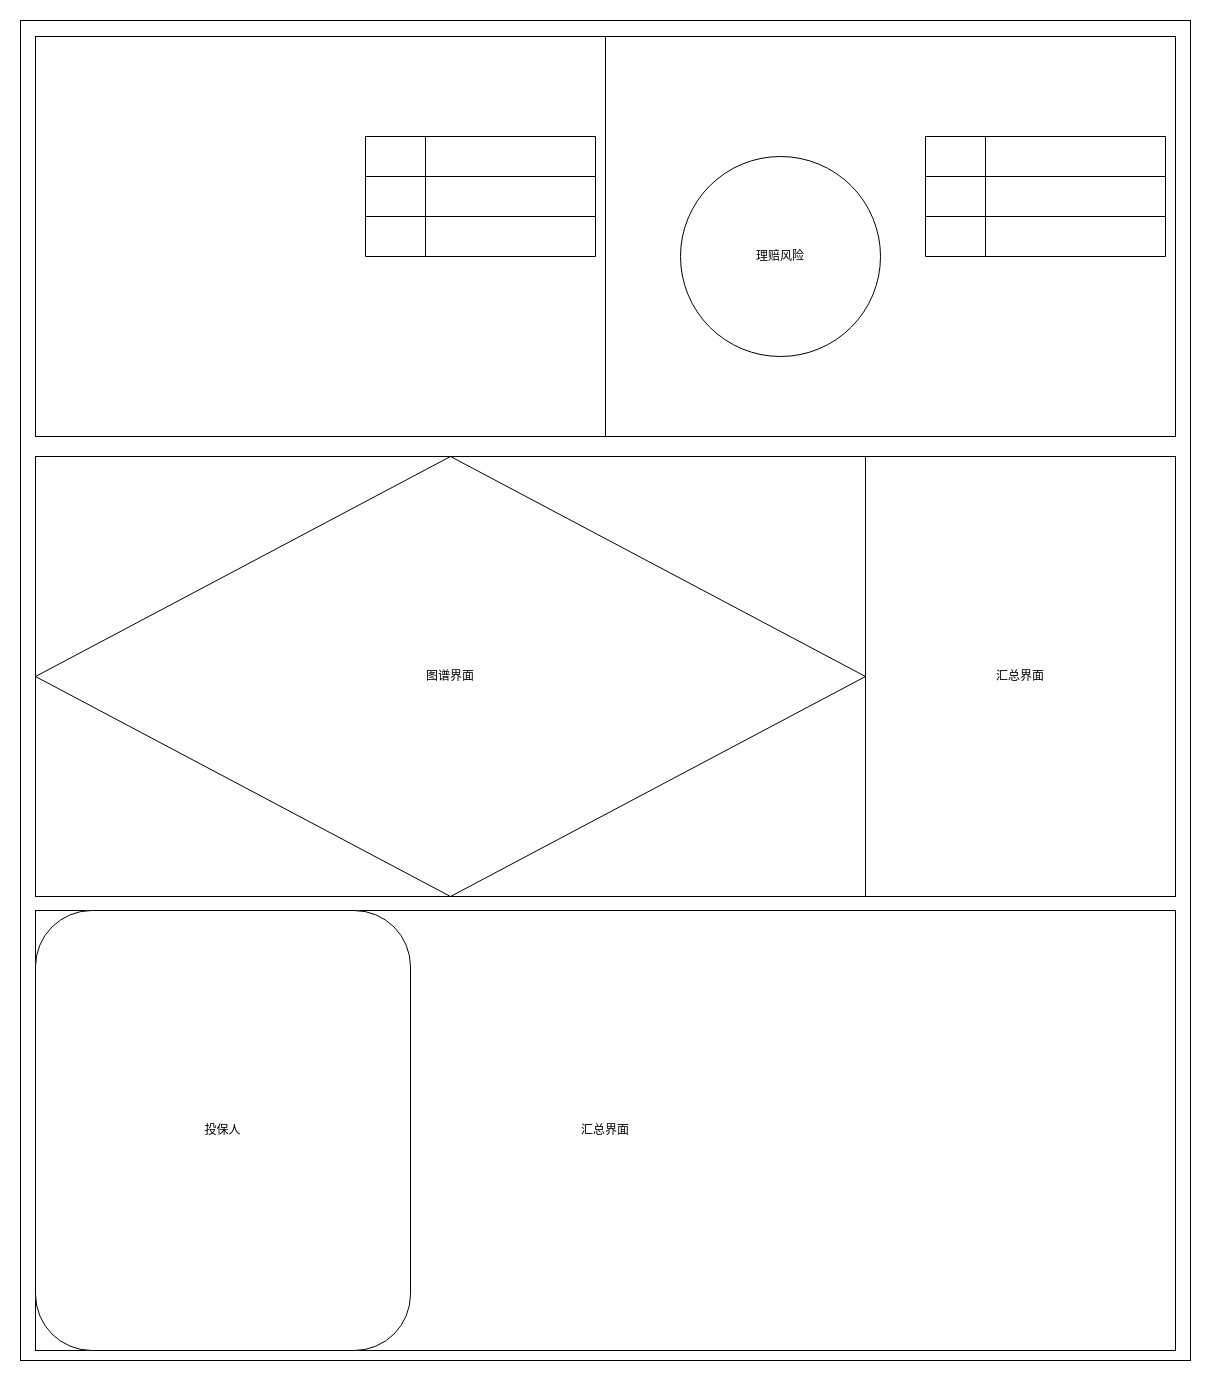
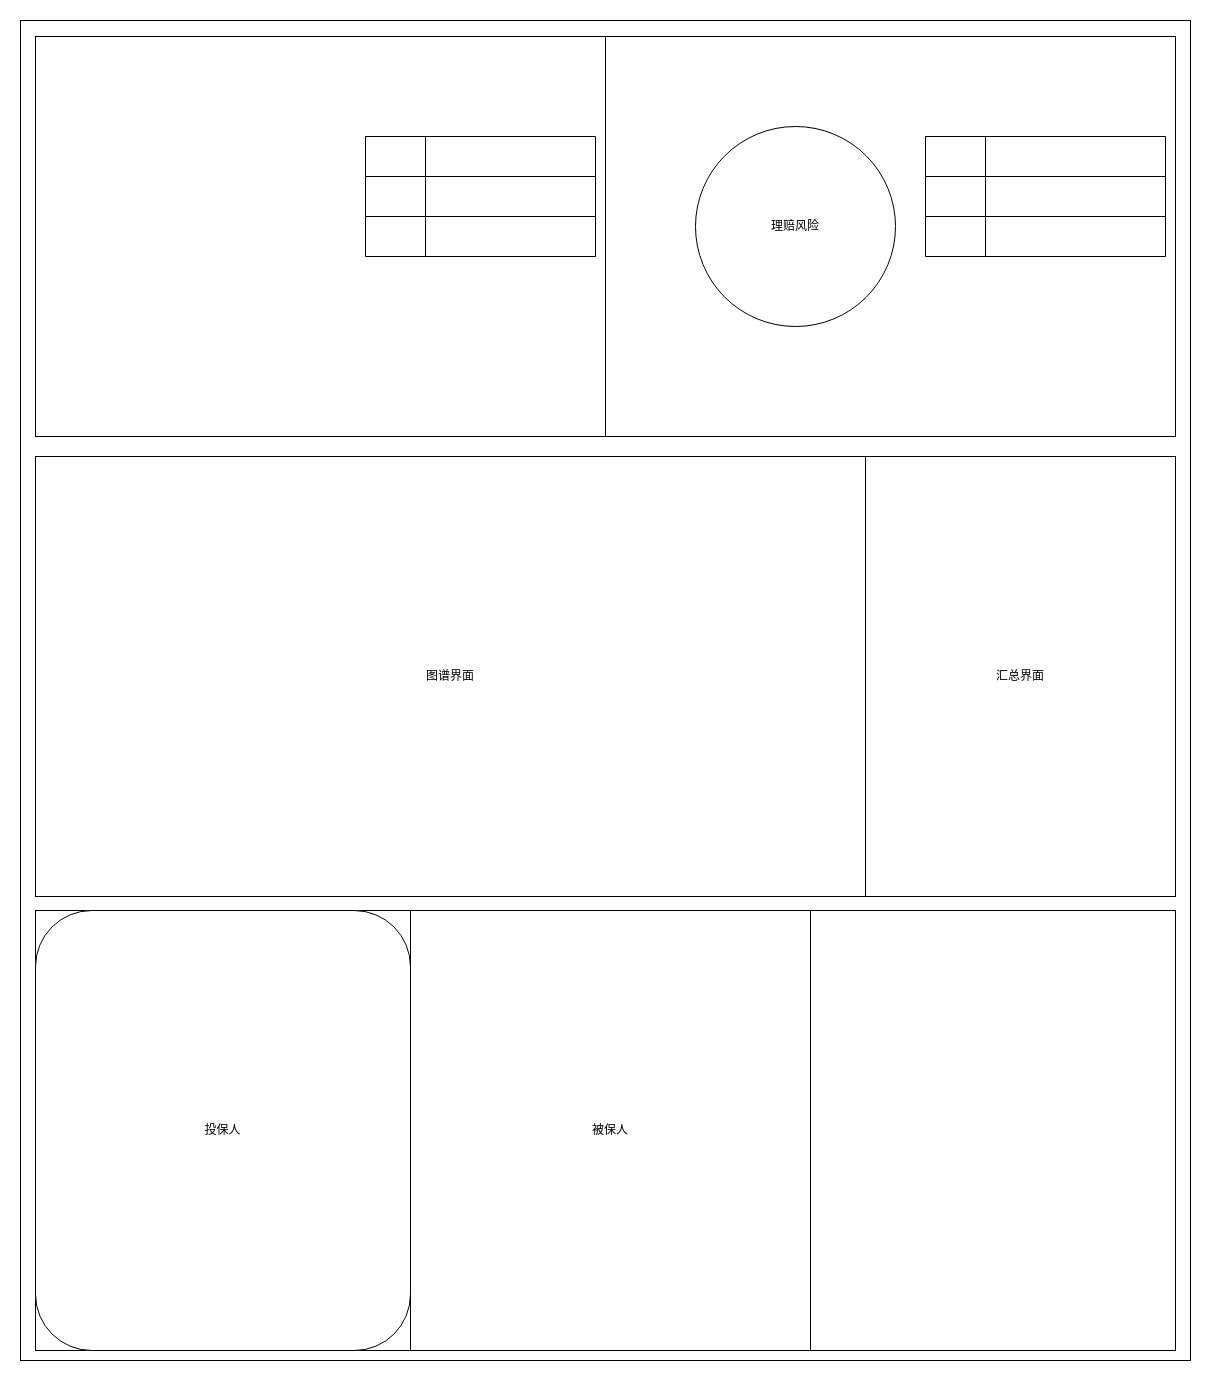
- <mxCell id="5" value="理赔风险" style="ellipse;whiteSpace=wrap;html=1;aspect=fixed;" vertex="1" parent="1"><mxGeometry x="680" y="156" width="200" height="200" as="geometry" /></mxCell>
+ <mxCell id="5" value="理赔风险" style="ellipse;whiteSpace=wrap;html=1;aspect=fixed;" vertex="1" parent="1"><mxGeometry x="695" y="126" width="200" height="200" as="geometry" /></mxCell>
- <mxCell id="27" value="图谱界面" style="rhombus;whiteSpace=wrap;html=1;" vertex="1" parent="1"><mxGeometry x="35" y="456" width="830" height="440" as="geometry" /></mxCell>
+ <mxCell id="27" value="图谱界面" style="rounded=0;whiteSpace=wrap;html=1;" vertex="1" parent="1"><mxGeometry x="35" y="456" width="830" height="440" as="geometry" /></mxCell>
+ <mxCell id="31" value="被保人" style="rounded=0;whiteSpace=wrap;html=1;" vertex="1" parent="1"><mxGeometry x="410" y="910" width="400" height="440" as="geometry" /></mxCell>
